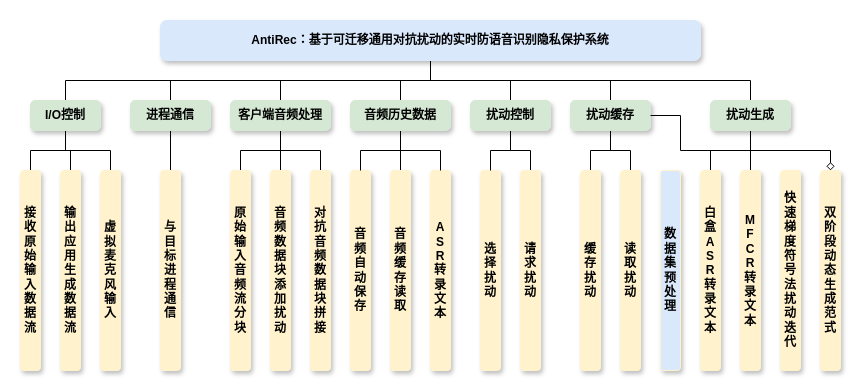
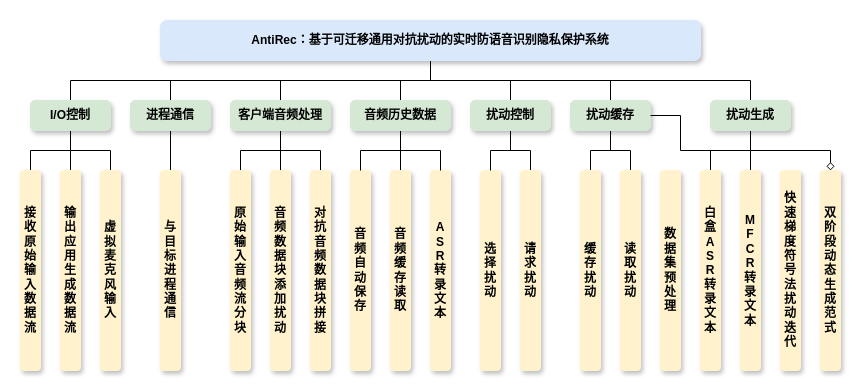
- <mxCell id="13" value="I/O控制" style="rounded=1;whiteSpace=wrap;html=1;fillColor=#D5E8D4;strokeColor=#D5E8D4;fontStyle=1;shadow=1;" parent="1" vertex="1"><mxGeometry x="30" y="100" width="70" height="30" as="geometry" /></mxCell>
+ <mxCell id="13" value="I/O控制" style="rounded=1;whiteSpace=wrap;html=1;fillColor=#D5E8D4;strokeColor=#D5E8D4;fontStyle=1;shadow=1;" parent="1" vertex="1"><mxGeometry x="30" y="100" width="80" height="30" as="geometry" /></mxCell>
- <mxCell id="42" value="数据集预处理" style="rounded=1;whiteSpace=wrap;html=1;fillColor=#dae8fc;strokeColor=#FFF2CC;fontStyle=1;shadow=1;" parent="1" vertex="1"><mxGeometry x="660" y="170" width="20" height="200" as="geometry" /></mxCell>
+ <mxCell id="42" value="数据集预处理" style="rounded=1;whiteSpace=wrap;html=1;fillColor=#FFF2CC;strokeColor=#FFF2CC;fontStyle=1;shadow=1;" parent="1" vertex="1"><mxGeometry x="660" y="170" width="20" height="200" as="geometry" /></mxCell>
